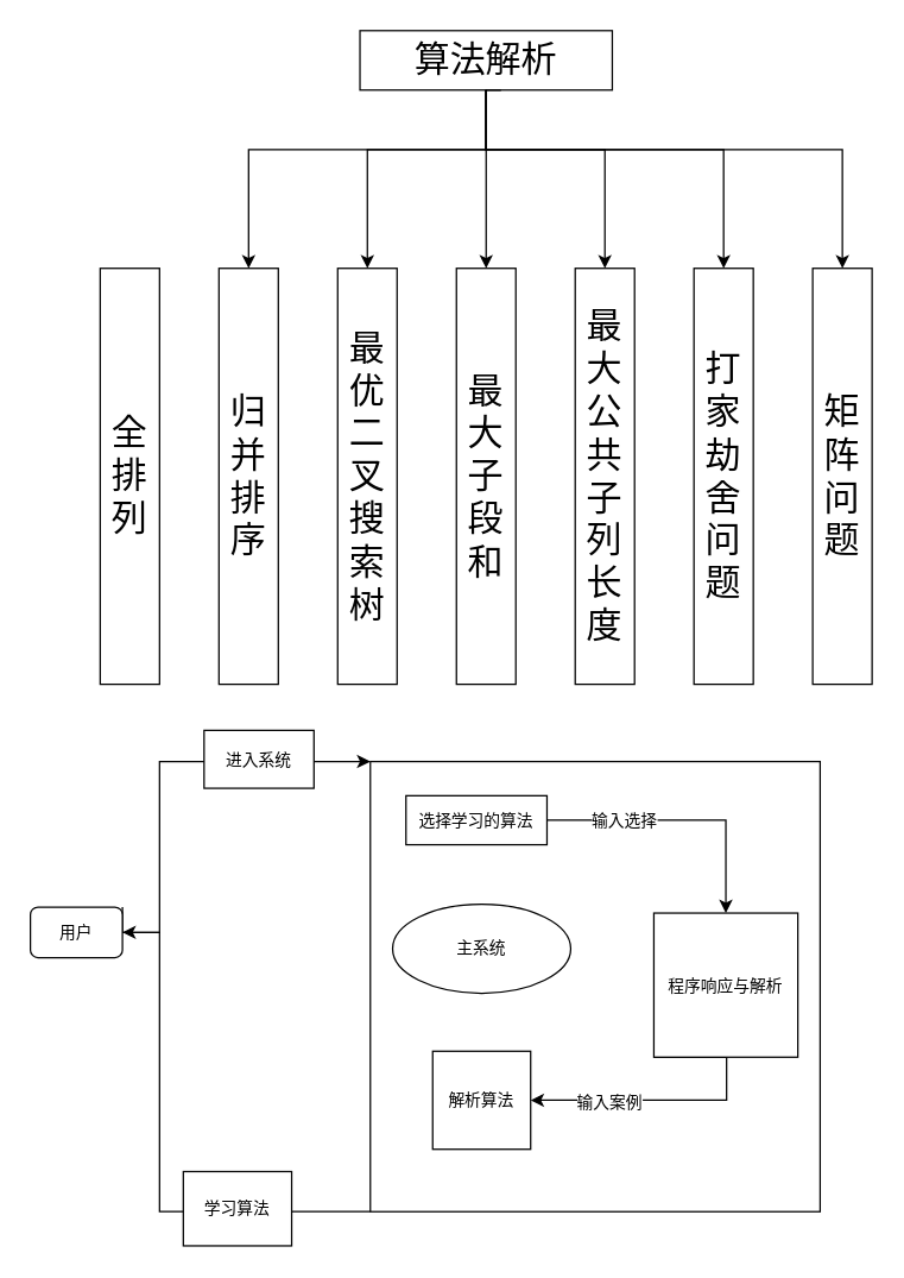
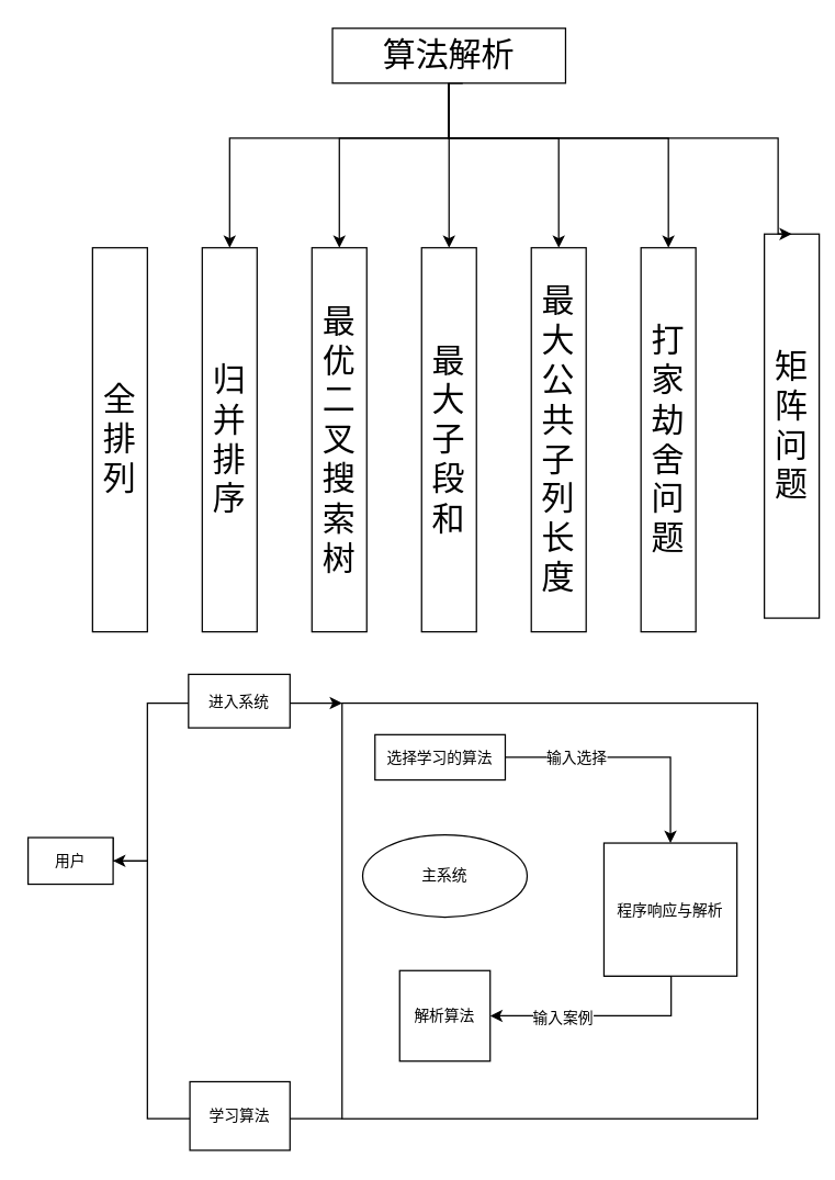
- <mxCell id="9" value="矩阵问题" style="rounded=0;whiteSpace=wrap;html=1;fontSize=24;" vertex="1" parent="1"><mxGeometry x="547" y="180" width="40" height="280" as="geometry" /></mxCell>
+ <mxCell id="9" value="矩阵问题" style="rounded=0;whiteSpace=wrap;html=1;fontSize=24;" vertex="1" parent="1"><mxGeometry x="557" y="170" width="40" height="280" as="geometry" /></mxCell>
- <mxCell id="17" value="用户" style="whiteSpace=wrap;html=1;fontSize=11;rounded=1;" vertex="1" parent="1"><mxGeometry x="20" y="610" width="62" height="34" as="geometry" /></mxCell>
+ <mxCell id="17" value="用户" style="rounded=0;whiteSpace=wrap;html=1;fontSize=11;" vertex="1" parent="1"><mxGeometry x="20" y="610" width="62" height="34" as="geometry" /></mxCell>
- <mxCell id="28" value="学习算法" style="rounded=0;whiteSpace=wrap;html=1;fontSize=11;gradientColor=none;" vertex="1" parent="1"><mxGeometry x="123" y="788" width="73" height="50" as="geometry" /></mxCell>
+ <mxCell id="28" value="学习算法" style="rounded=0;whiteSpace=wrap;html=1;fontSize=11;gradientColor=none;" vertex="1" parent="1"><mxGeometry x="138" y="788" width="73" height="50" as="geometry" /></mxCell>
